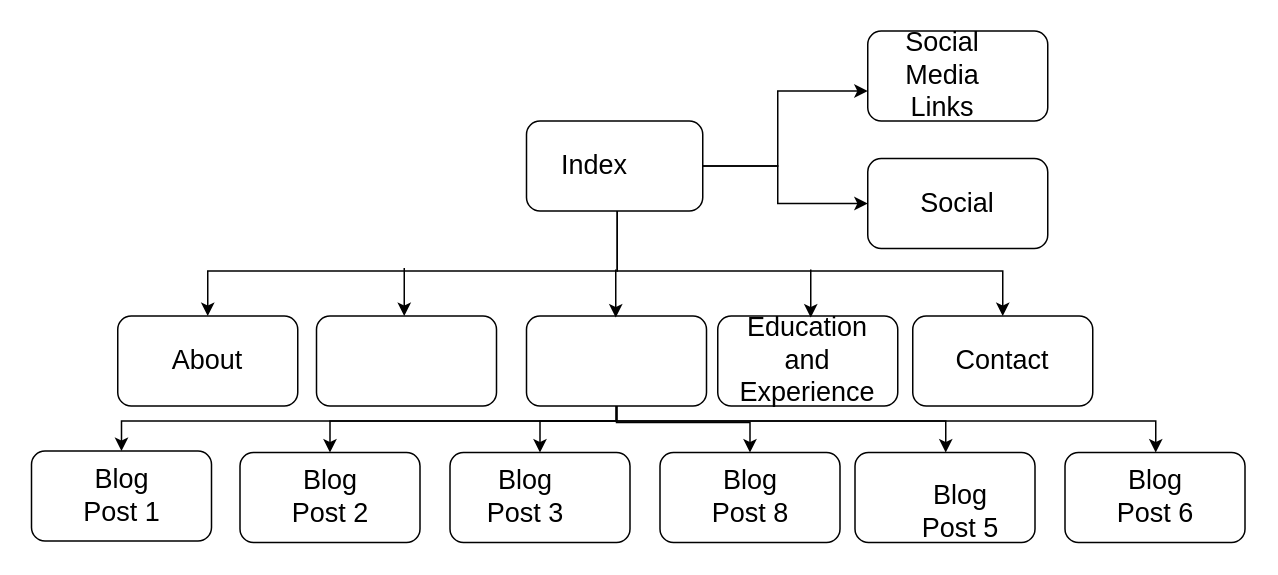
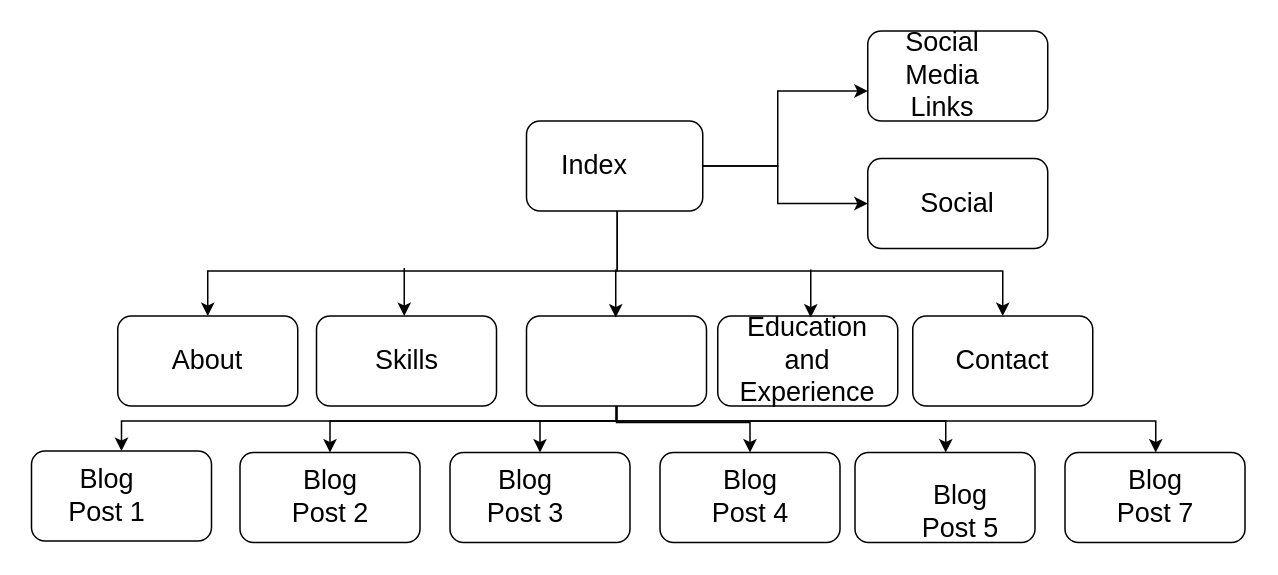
+ <mxCell id="11" value="&lt;font style=&quot;font-size: 18px;&quot;&gt;Skills&lt;/font&gt;" style="text;html=1;strokeColor=none;fillColor=none;align=center;verticalAlign=middle;whiteSpace=wrap;rounded=0;" vertex="1" parent="1"><mxGeometry x="240.5" y="225" width="60" height="30" as="geometry" /></mxCell>
- <mxCell id="31" value="&lt;font style=&quot;font-size: 18px;&quot;&gt;Blog Post 1&lt;br&gt;&lt;/font&gt;" style="text;html=1;strokeColor=none;fillColor=none;align=center;verticalAlign=middle;whiteSpace=wrap;rounded=0;" vertex="1" parent="1"><mxGeometry x="50.5" y="315" width="60" height="30" as="geometry" /></mxCell>
+ <mxCell id="31" value="&lt;font style=&quot;font-size: 18px;&quot;&gt;Blog Post 1&lt;br&gt;&lt;/font&gt;" style="text;html=1;strokeColor=none;fillColor=none;align=center;verticalAlign=middle;whiteSpace=wrap;rounded=0;" vertex="1" parent="1"><mxGeometry x="40.5" y="315" width="60" height="30" as="geometry" /></mxCell>
- <mxCell id="37" value="&lt;font style=&quot;font-size: 18px;&quot;&gt;Blog Post 8&lt;br&gt;&lt;/font&gt;" style="text;html=1;strokeColor=none;fillColor=none;align=center;verticalAlign=middle;whiteSpace=wrap;rounded=0;" vertex="1" parent="1"><mxGeometry x="469.5" y="316" width="60" height="30" as="geometry" /></mxCell>
+ <mxCell id="37" value="&lt;font style=&quot;font-size: 18px;&quot;&gt;Blog Post 4&lt;br&gt;&lt;/font&gt;" style="text;html=1;strokeColor=none;fillColor=none;align=center;verticalAlign=middle;whiteSpace=wrap;rounded=0;" vertex="1" parent="1"><mxGeometry x="469.5" y="316" width="60" height="30" as="geometry" /></mxCell>
- <mxCell id="41" value="&lt;font style=&quot;font-size: 18px;&quot;&gt;Blog Post 6&lt;br&gt;&lt;/font&gt;" style="text;html=1;strokeColor=none;fillColor=none;align=center;verticalAlign=middle;whiteSpace=wrap;rounded=0;" vertex="1" parent="1"><mxGeometry x="739.5" y="316" width="60" height="30" as="geometry" /></mxCell>
+ <mxCell id="41" value="&lt;font style=&quot;font-size: 18px;&quot;&gt;Blog Post 7&lt;br&gt;&lt;/font&gt;" style="text;html=1;strokeColor=none;fillColor=none;align=center;verticalAlign=middle;whiteSpace=wrap;rounded=0;" vertex="1" parent="1"><mxGeometry x="739.5" y="316" width="60" height="30" as="geometry" /></mxCell>
